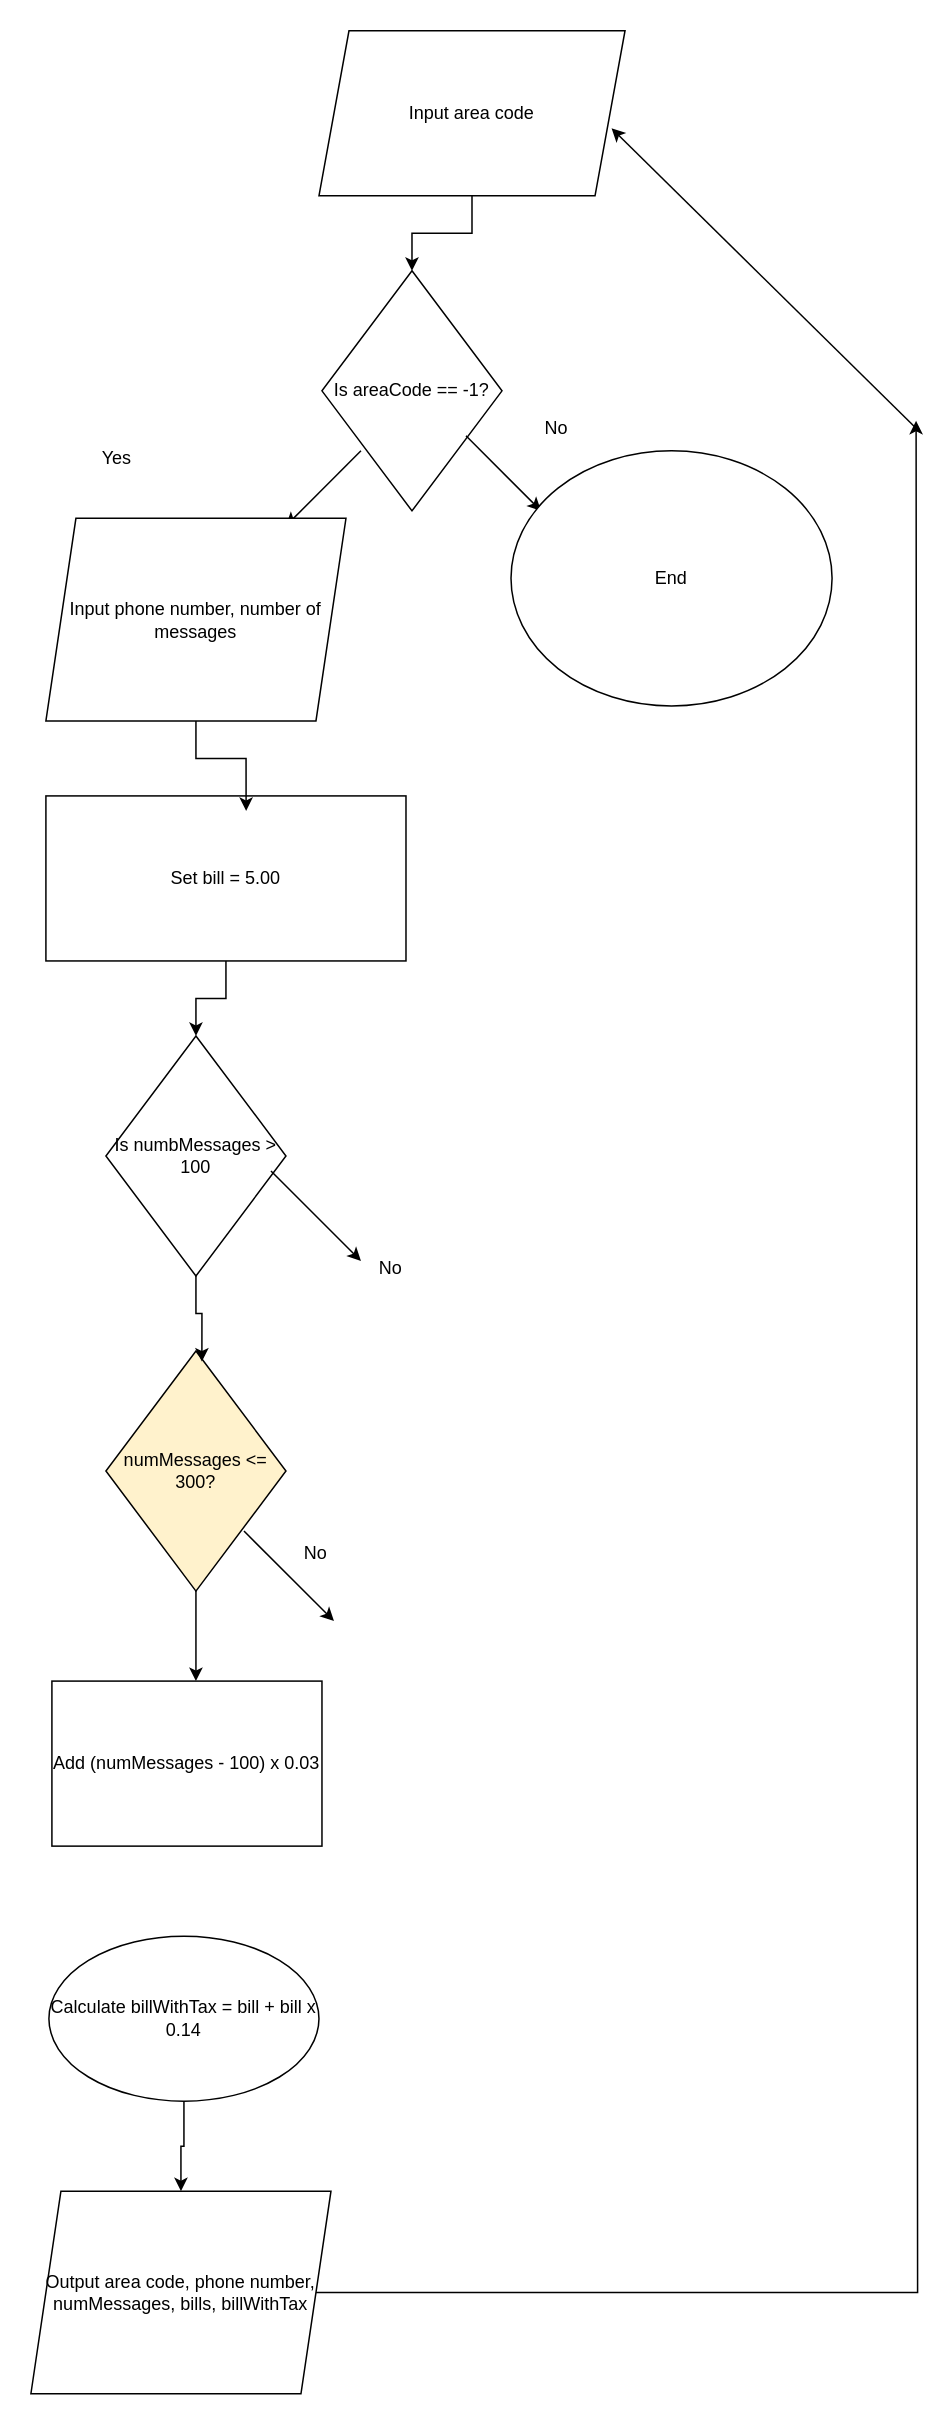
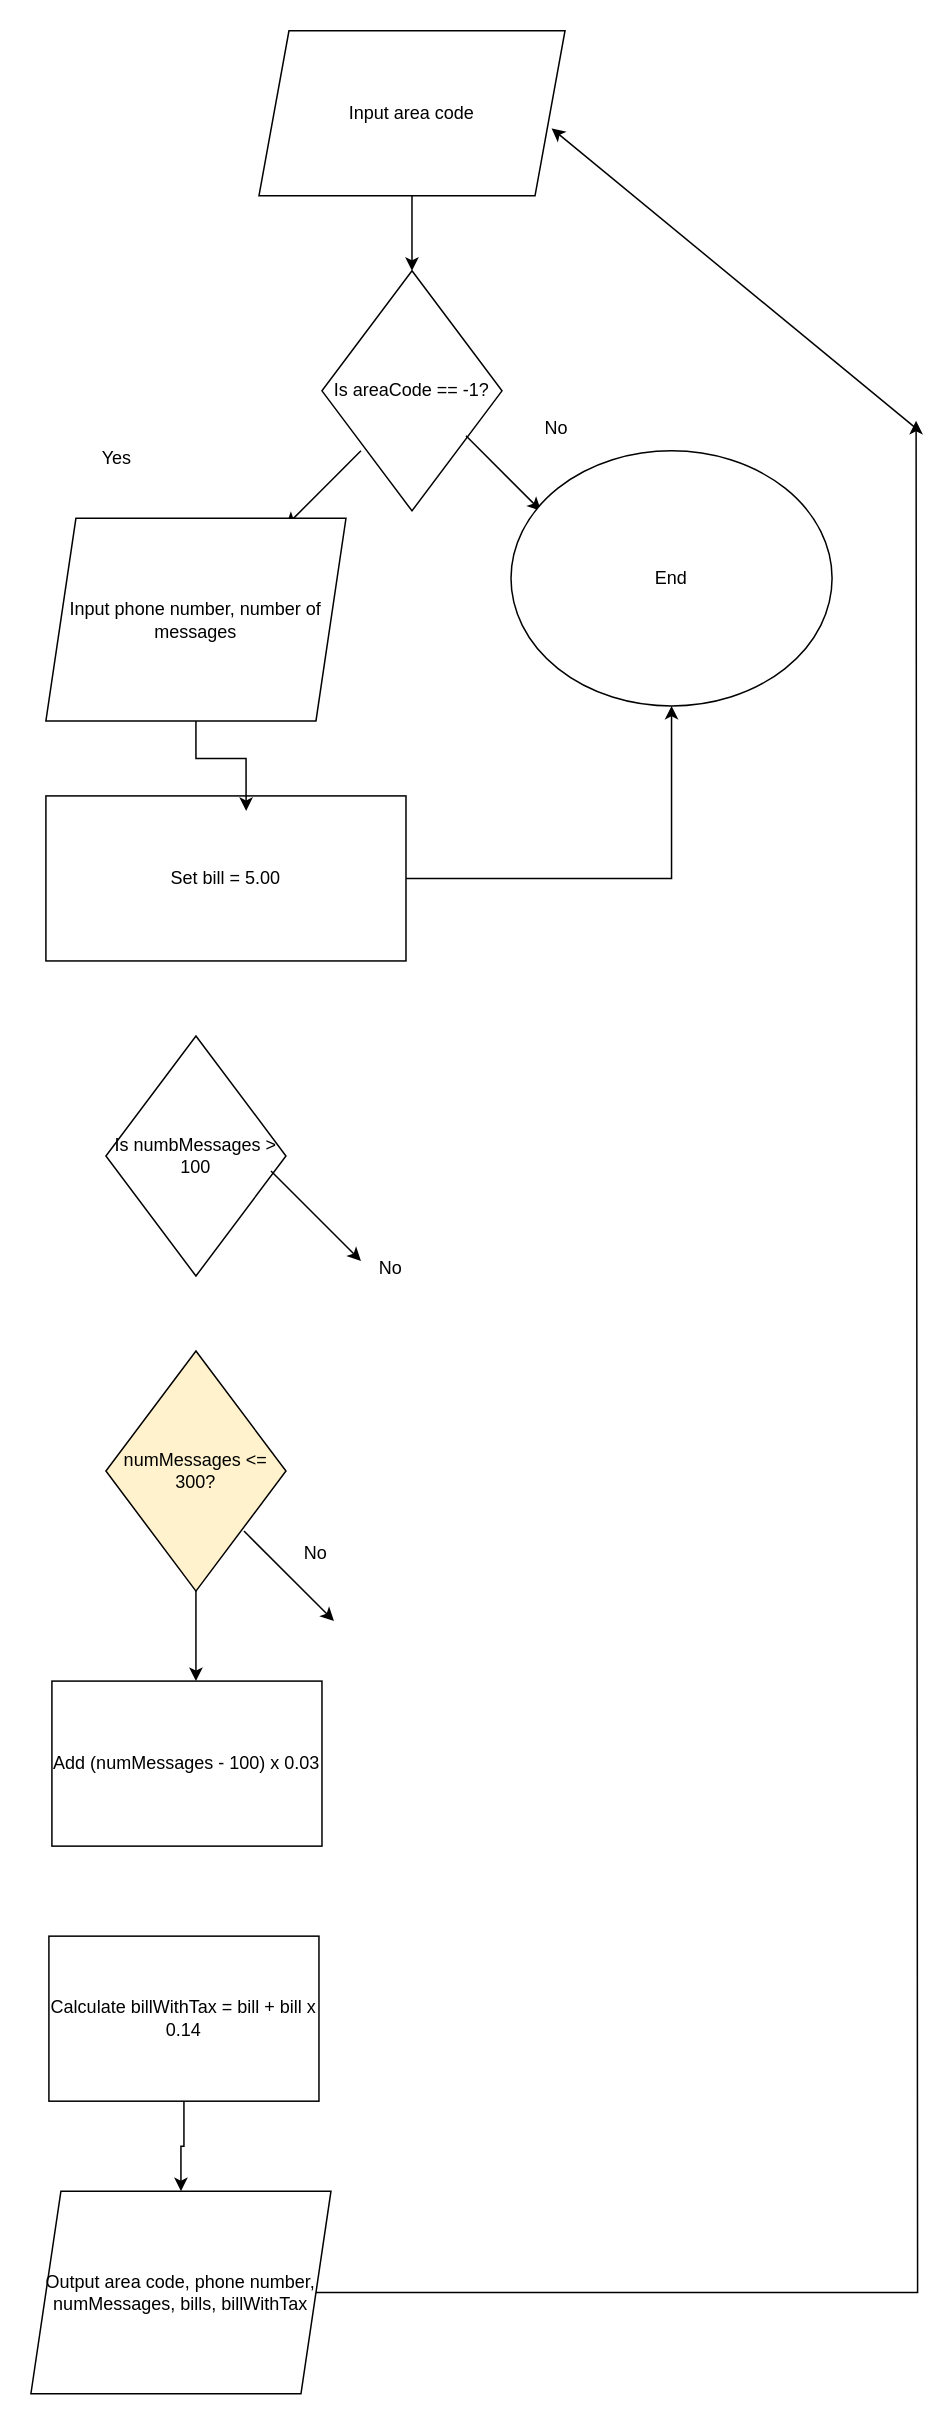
- <mxCell id="3" value="Input area code" style="shape=parallelogram;perimeter=parallelogramPerimeter;whiteSpace=wrap;html=1;fixedSize=1;" vertex="1" parent="1"><mxGeometry x="212" y="20" width="204" height="110" as="geometry" /></mxCell>
+ <mxCell id="3" value="Input area code" style="shape=parallelogram;perimeter=parallelogramPerimeter;whiteSpace=wrap;html=1;fixedSize=1;" vertex="1" parent="1"><mxGeometry x="172" y="20" width="204" height="110" as="geometry" /></mxCell>
- <mxCell id="10" style="edgeStyle=orthogonalEdgeStyle;rounded=0;orthogonalLoop=1;jettySize=auto;html=1;" edge="1" parent="1" source="11" target="14"><mxGeometry relative="1" as="geometry" /></mxCell>
+ <mxCell id="10" style="edgeStyle=orthogonalEdgeStyle;rounded=0;orthogonalLoop=1;jettySize=auto;html=1;" edge="1" parent="1" source="11" target="9"><mxGeometry relative="1" as="geometry" /></mxCell>
- <mxCell id="17" style="edgeStyle=orthogonalEdgeStyle;rounded=0;orthogonalLoop=1;jettySize=auto;html=1;entryX=0.533;entryY=0.044;entryDx=0;entryDy=0;entryPerimeter=0;" edge="1" parent="1" source="14" target="16"><mxGeometry relative="1" as="geometry" /></mxCell>
- <mxCell id="24" value="Calculate billWithTax = bill + bill x 0.14" style="ellipse;whiteSpace=wrap;html=1;" vertex="1" parent="1"><mxGeometry x="32" y="1290" width="180" height="110" as="geometry" /></mxCell>
+ <mxCell id="24" value="Calculate billWithTax = bill + bill x 0.14" style="rounded=0;whiteSpace=wrap;html=1;" vertex="1" parent="1"><mxGeometry x="32" y="1290" width="180" height="110" as="geometry" /></mxCell>
